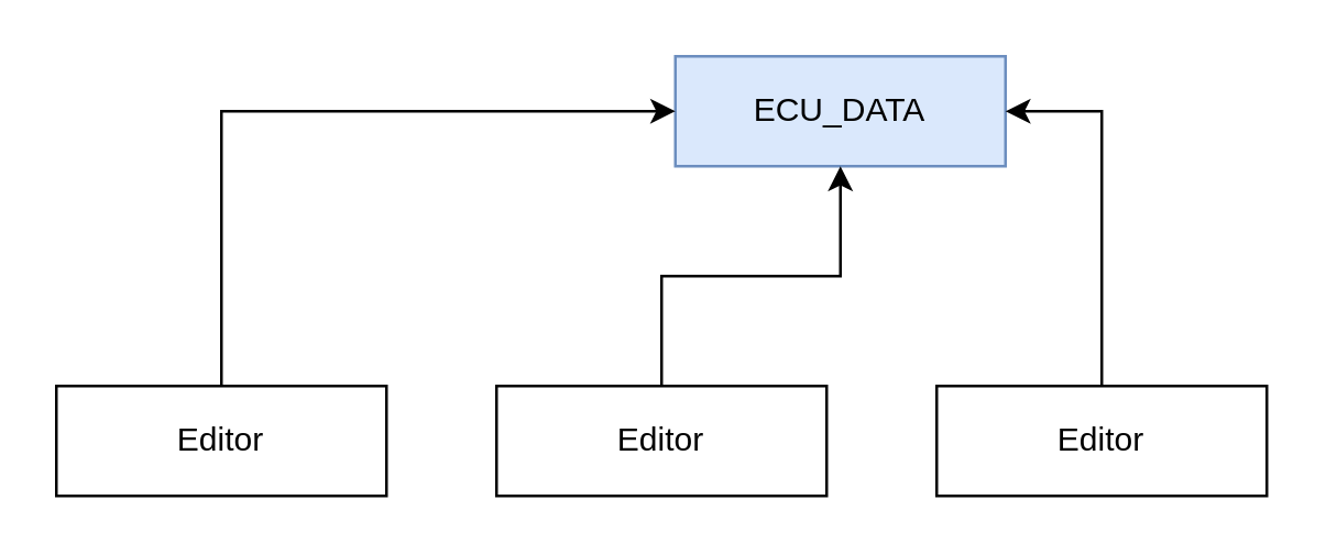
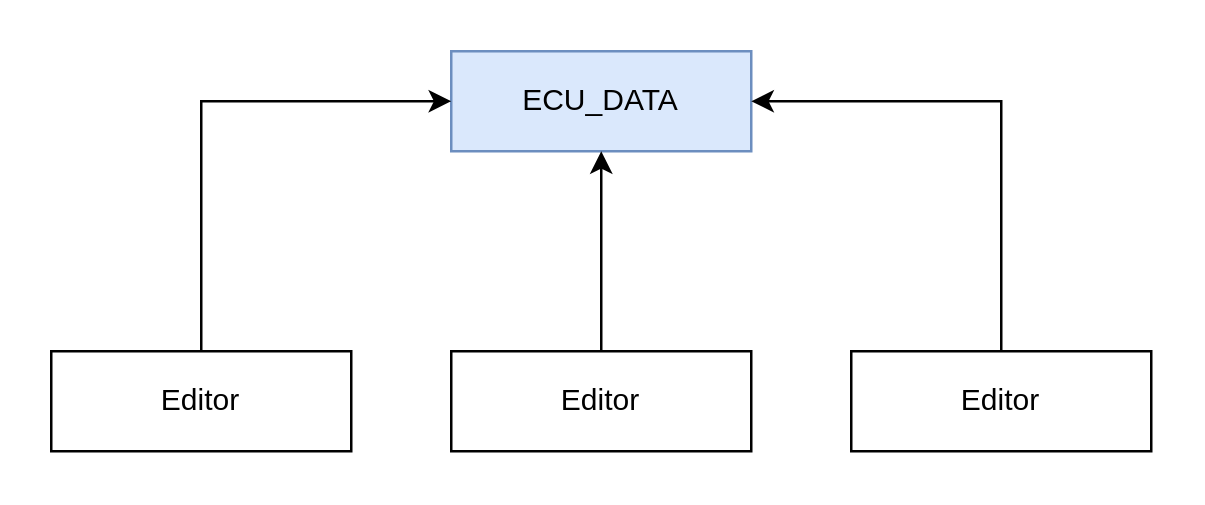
- <mxCell id="2" value="ECU_DATA" style="rounded=0;whiteSpace=wrap;html=1;fillColor=#dae8fc;strokeColor=#6c8ebf;" parent="1" vertex="1"><mxGeometry x="245" y="20" width="120" height="40" as="geometry" /></mxCell>
+ <mxCell id="2" value="ECU_DATA" style="rounded=0;whiteSpace=wrap;html=1;fillColor=#dae8fc;strokeColor=#6c8ebf;" parent="1" vertex="1"><mxGeometry x="180" y="20" width="120" height="40" as="geometry" /></mxCell>
